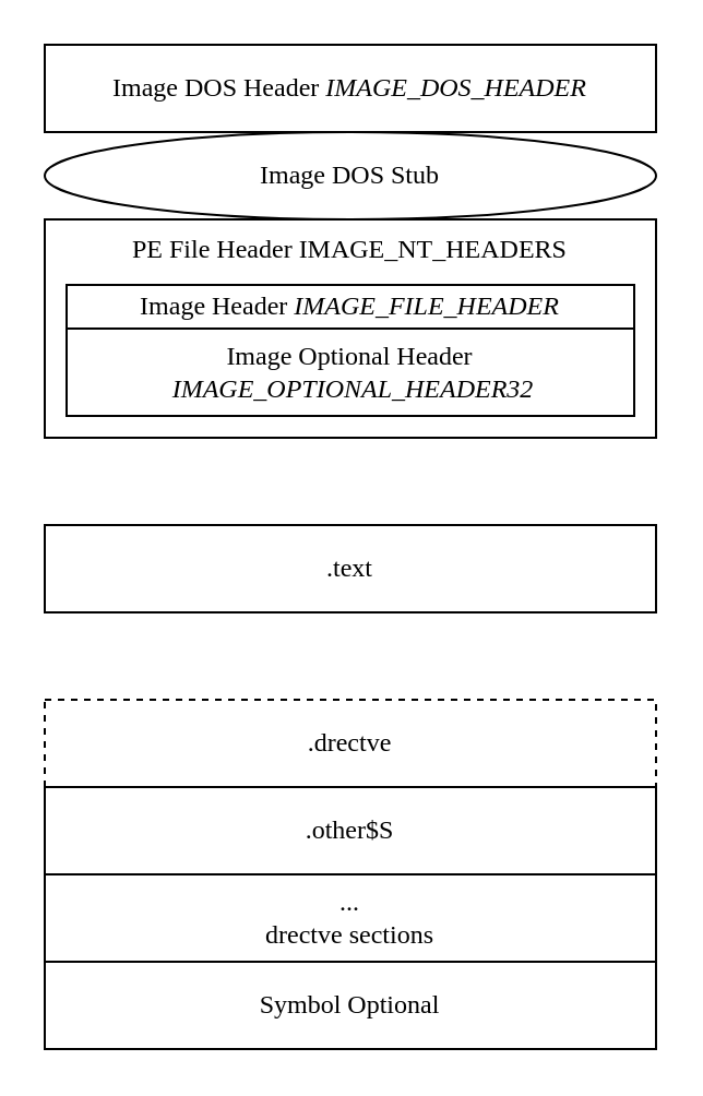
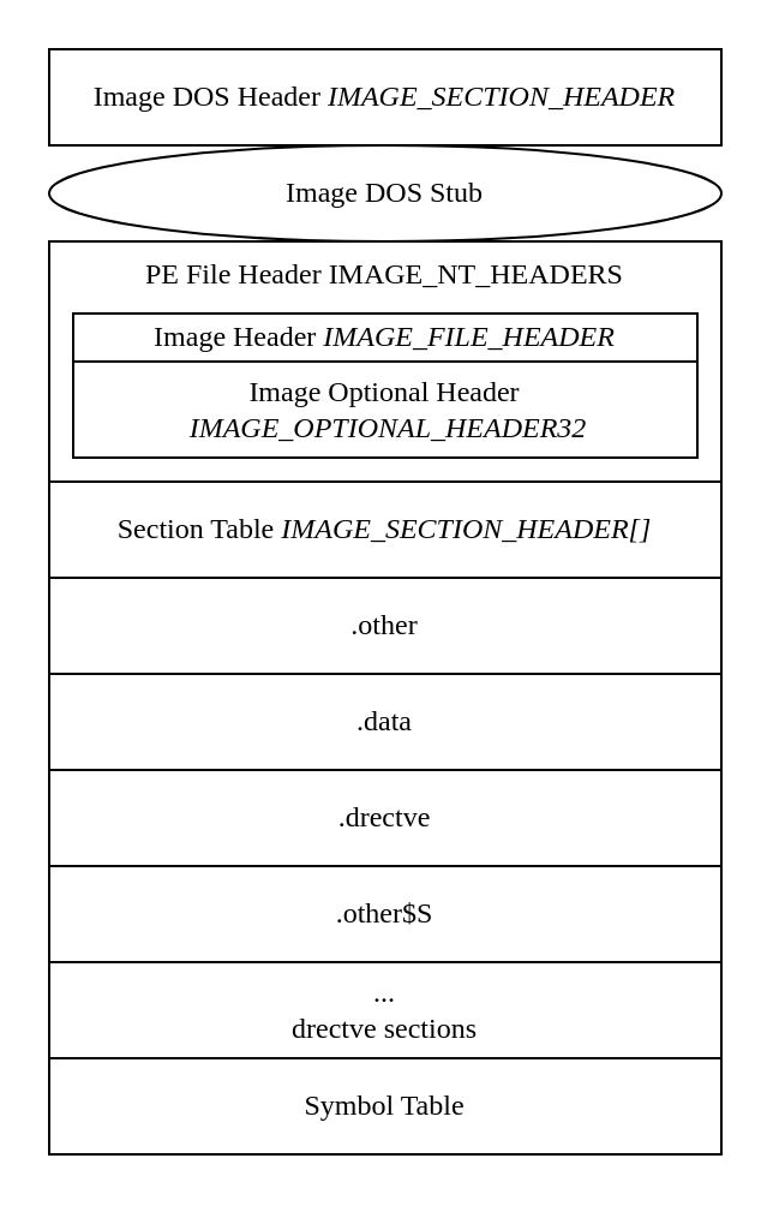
- <mxCell id="11" value="&lt;font face=&quot;Georgia&quot;&gt;Image DOS Header&lt;i&gt;&amp;nbsp;IMAGE_DOS_HEADER&lt;/i&gt;&lt;/font&gt;" style="rounded=0;whiteSpace=wrap;html=1;" vertex="1" parent="1"><mxGeometry x="20" y="20" width="280" height="40" as="geometry" /></mxCell>
+ <mxCell id="11" value="&lt;font face=&quot;Georgia&quot;&gt;Image DOS Header&lt;i&gt;&amp;nbsp;IMAGE_SECTION_HEADER&lt;/i&gt;&lt;/font&gt;" style="rounded=0;whiteSpace=wrap;html=1;" vertex="1" parent="1"><mxGeometry x="20" y="20" width="280" height="40" as="geometry" /></mxCell>
+ <mxCell id="4" value="&lt;font face=&quot;Georgia&quot;&gt;Section Table&lt;i&gt; IMAGE_SECTION_HEADER[]&lt;/i&gt;&lt;/font&gt;" style="rounded=0;whiteSpace=wrap;html=1;" vertex="1" parent="1"><mxGeometry x="20" y="200" width="280" height="40" as="geometry" /></mxCell>
- <mxCell id="5" value="&lt;font face=&quot;Georgia&quot;&gt;.text&lt;/font&gt;" style="rounded=0;whiteSpace=wrap;html=1;" vertex="1" parent="1"><mxGeometry x="20" y="240" width="280" height="40" as="geometry" /></mxCell>
+ <mxCell id="5" value="&lt;font face=&quot;Georgia&quot;&gt;.other&lt;/font&gt;" style="rounded=0;whiteSpace=wrap;html=1;" vertex="1" parent="1"><mxGeometry x="20" y="240" width="280" height="40" as="geometry" /></mxCell>
+ <mxCell id="6" value="&lt;font face=&quot;Georgia&quot;&gt;.data&lt;br&gt;&lt;/font&gt;" style="rounded=0;whiteSpace=wrap;html=1;" vertex="1" parent="1"><mxGeometry x="20" y="280" width="280" height="40" as="geometry" /></mxCell>
- <mxCell id="7" value="&lt;font face=&quot;Georgia&quot;&gt;.drectve&lt;br&gt;&lt;/font&gt;" style="rounded=0;whiteSpace=wrap;html=1;dashed=1;" vertex="1" parent="1"><mxGeometry x="20" y="320" width="280" height="40" as="geometry" /></mxCell>
+ <mxCell id="7" value="&lt;font face=&quot;Georgia&quot;&gt;.drectve&lt;br&gt;&lt;/font&gt;" style="rounded=0;whiteSpace=wrap;html=1;" vertex="1" parent="1"><mxGeometry x="20" y="320" width="280" height="40" as="geometry" /></mxCell>
- <mxCell id="10" value="&lt;font face=&quot;Georgia&quot;&gt;Symbol Optional&lt;br&gt;&lt;/font&gt;" style="rounded=0;whiteSpace=wrap;html=1;" vertex="1" parent="1"><mxGeometry x="20" y="440" width="280" height="40" as="geometry" /></mxCell>
+ <mxCell id="10" value="&lt;font face=&quot;Georgia&quot;&gt;Symbol Table&lt;br&gt;&lt;/font&gt;" style="rounded=0;whiteSpace=wrap;html=1;" vertex="1" parent="1"><mxGeometry x="20" y="440" width="280" height="40" as="geometry" /></mxCell>
